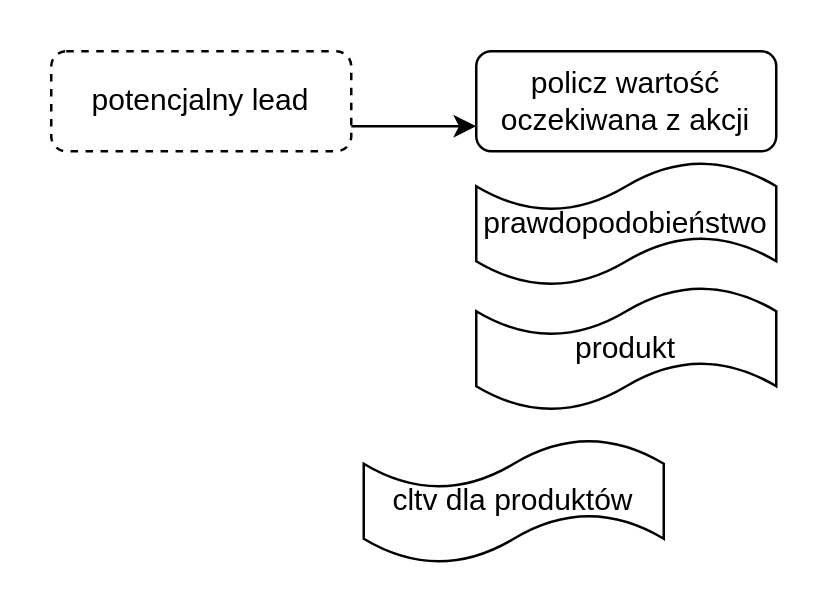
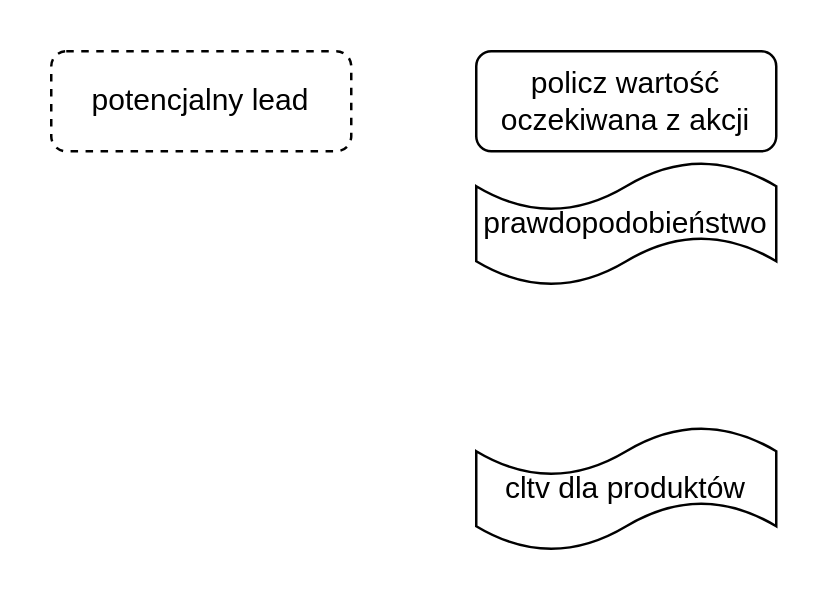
- <mxCell id="4" value="" style="endArrow=classic;html=1;exitX=1;exitY=0.75;exitDx=0;exitDy=0;entryX=0;entryY=0.75;entryDx=0;entryDy=0;" edge="1" parent="1" source="2" target="3"><mxGeometry width="50" height="50" relative="1" as="geometry"><mxPoint x="380" y="210" as="sourcePoint" /><mxPoint x="430" y="160" as="targetPoint" /></mxGeometry></mxCell>
- <mxCell id="6" value="produkt" style="shape=tape;whiteSpace=wrap;html=1;" vertex="1" parent="1"><mxGeometry x="190" y="114" width="120" height="50" as="geometry" /></mxCell>
- <mxCell id="7" value="cltv dla produktów" style="shape=tape;whiteSpace=wrap;html=1;" vertex="1" parent="1"><mxGeometry x="145" y="175" width="120" height="50" as="geometry" /></mxCell>
+ <mxCell id="7" value="cltv dla produktów" style="shape=tape;whiteSpace=wrap;html=1;" vertex="1" parent="1"><mxGeometry x="190" y="170" width="120" height="50" as="geometry" /></mxCell>
